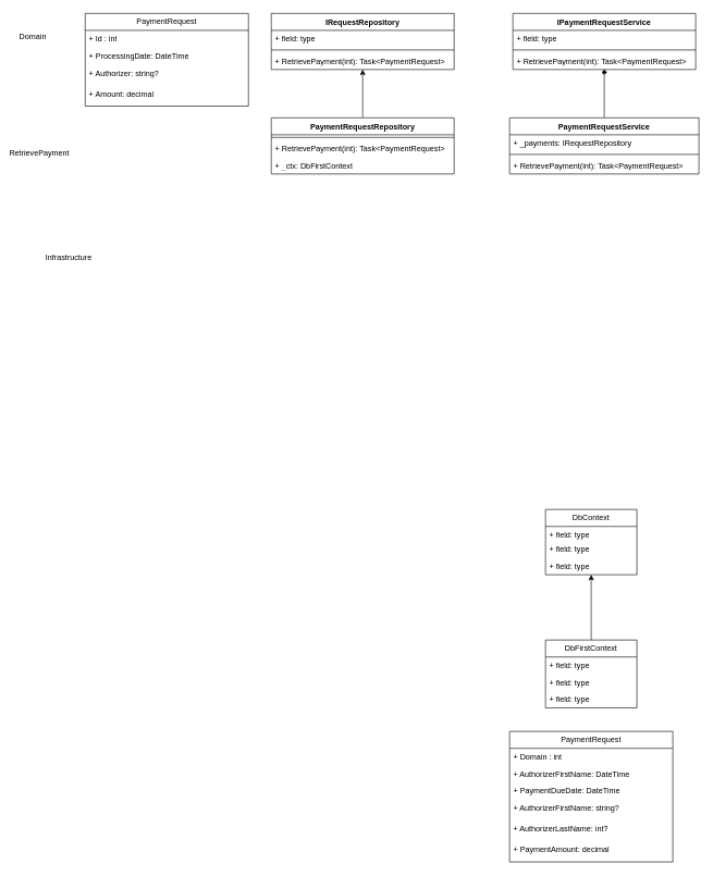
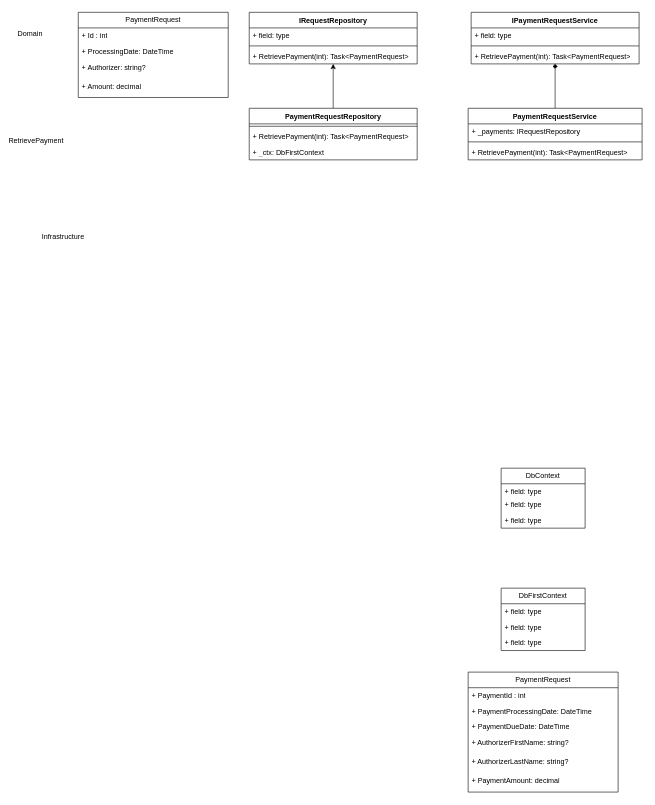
- <mxCell id="11" style="edgeStyle=orthogonalEdgeStyle;rounded=0;orthogonalLoop=1;jettySize=auto;html=1;exitX=0.5;exitY=0;exitDx=0;exitDy=0;" edge="1" parent="1" source="7" target="12"><mxGeometry relative="1" as="geometry" /></mxCell>
- <mxCell id="17" value="+ Domain : int" style="text;strokeColor=none;fillColor=none;align=left;verticalAlign=top;spacingLeft=4;spacingRight=4;overflow=hidden;rotatable=0;points=[[0,0.5],[1,0.5]];portConstraint=eastwest;whiteSpace=wrap;html=1;" vertex="1" parent="16"><mxGeometry y="26" width="250" height="26" as="geometry" /></mxCell>
+ <mxCell id="17" value="+ PaymentId : int" style="text;strokeColor=none;fillColor=none;align=left;verticalAlign=top;spacingLeft=4;spacingRight=4;overflow=hidden;rotatable=0;points=[[0,0.5],[1,0.5]];portConstraint=eastwest;whiteSpace=wrap;html=1;" vertex="1" parent="16"><mxGeometry y="26" width="250" height="26" as="geometry" /></mxCell>
- <mxCell id="18" value="+ AuthorizerFirstName: DateTime" style="text;strokeColor=none;fillColor=none;align=left;verticalAlign=top;spacingLeft=4;spacingRight=4;overflow=hidden;rotatable=0;points=[[0,0.5],[1,0.5]];portConstraint=eastwest;whiteSpace=wrap;html=1;" vertex="1" parent="16"><mxGeometry y="52" width="250" height="26" as="geometry" /></mxCell>
+ <mxCell id="18" value="+ PaymentProcessingDate: DateTime" style="text;strokeColor=none;fillColor=none;align=left;verticalAlign=top;spacingLeft=4;spacingRight=4;overflow=hidden;rotatable=0;points=[[0,0.5],[1,0.5]];portConstraint=eastwest;whiteSpace=wrap;html=1;" vertex="1" parent="16"><mxGeometry y="52" width="250" height="26" as="geometry" /></mxCell>
- <mxCell id="21" value="+ AuthorizerLastName: int?" style="text;strokeColor=none;fillColor=none;align=left;verticalAlign=top;spacingLeft=4;spacingRight=4;overflow=hidden;rotatable=0;points=[[0,0.5],[1,0.5]];portConstraint=eastwest;whiteSpace=wrap;html=1;" vertex="1" parent="16"><mxGeometry y="136" width="250" height="32" as="geometry" /></mxCell>
+ <mxCell id="21" value="+ AuthorizerLastName: string?" style="text;strokeColor=none;fillColor=none;align=left;verticalAlign=top;spacingLeft=4;spacingRight=4;overflow=hidden;rotatable=0;points=[[0,0.5],[1,0.5]];portConstraint=eastwest;whiteSpace=wrap;html=1;" vertex="1" parent="16"><mxGeometry y="136" width="250" height="32" as="geometry" /></mxCell>
